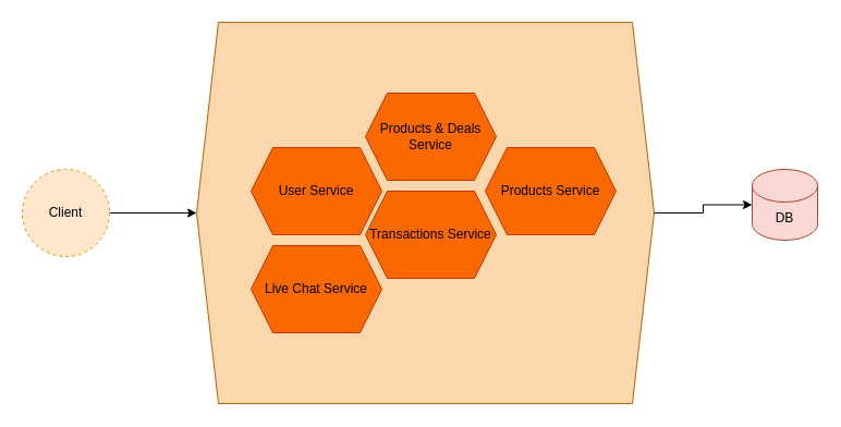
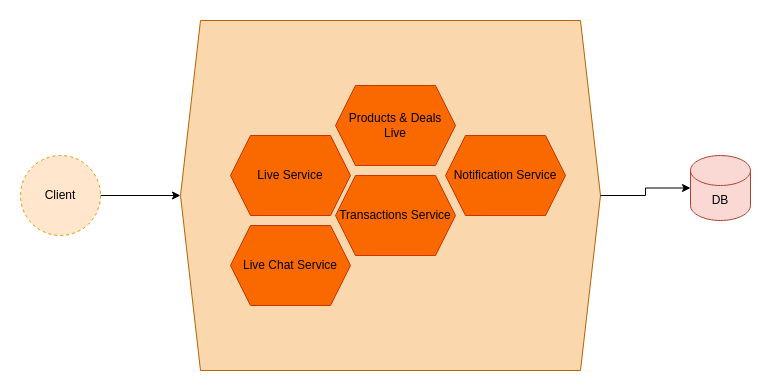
- <mxCell id="5" value="Products &amp;amp; Deals Service" style="shape=hexagon;perimeter=hexagonPerimeter2;whiteSpace=wrap;html=1;fixedSize=1;size=20;fillColor=#fa6800;fontColor=#000000;strokeColor=#C73500;" vertex="1" parent="1"><mxGeometry x="335" y="85" width="120" height="80" as="geometry" /></mxCell>
+ <mxCell id="5" value="Products &amp;amp; Deals Live" style="shape=hexagon;perimeter=hexagonPerimeter2;whiteSpace=wrap;html=1;fixedSize=1;size=20;fillColor=#fa6800;fontColor=#000000;strokeColor=#C73500;" vertex="1" parent="1"><mxGeometry x="335" y="85" width="120" height="80" as="geometry" /></mxCell>
- <mxCell id="8" value="User Service" style="shape=hexagon;perimeter=hexagonPerimeter2;whiteSpace=wrap;html=1;fixedSize=1;size=20;fillColor=#fa6800;fontColor=#000000;strokeColor=#C73500;" vertex="1" parent="1"><mxGeometry x="230" y="135" width="120" height="80" as="geometry" /></mxCell>
+ <mxCell id="8" value="Live Service" style="shape=hexagon;perimeter=hexagonPerimeter2;whiteSpace=wrap;html=1;fixedSize=1;size=20;fillColor=#fa6800;fontColor=#000000;strokeColor=#C73500;" vertex="1" parent="1"><mxGeometry x="230" y="135" width="120" height="80" as="geometry" /></mxCell>
- <mxCell id="6" value="Products Service" style="shape=hexagon;perimeter=hexagonPerimeter2;whiteSpace=wrap;html=1;fixedSize=1;size=20;fillColor=#fa6800;fontColor=#000000;strokeColor=#C73500;" vertex="1" parent="1"><mxGeometry x="445" y="135" width="120" height="80" as="geometry" /></mxCell>
+ <mxCell id="6" value="Notification Service" style="shape=hexagon;perimeter=hexagonPerimeter2;whiteSpace=wrap;html=1;fixedSize=1;size=20;fillColor=#fa6800;fontColor=#000000;strokeColor=#C73500;" vertex="1" parent="1"><mxGeometry x="445" y="135" width="120" height="80" as="geometry" /></mxCell>
